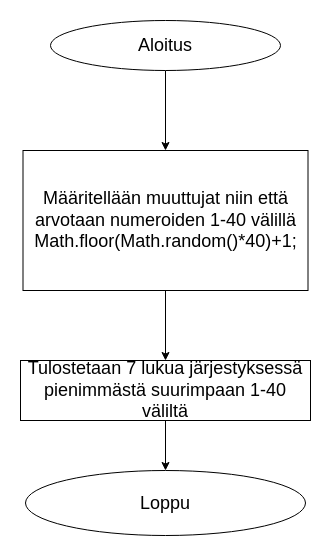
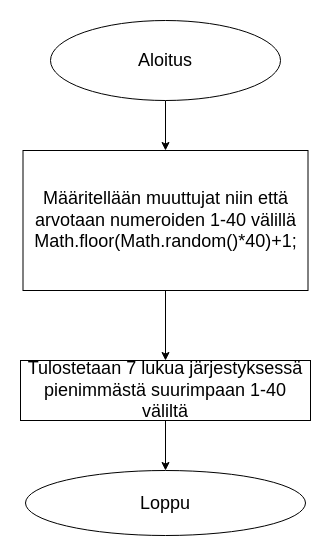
- <mxCell id="3" value="&lt;font style=&quot;font-size: 18px;&quot;&gt;Aloitus&lt;/font&gt;" style="ellipse;whiteSpace=wrap;html=1;" vertex="1" parent="1"><mxGeometry x="50" y="20" width="230" height="50" as="geometry" /></mxCell>
+ <mxCell id="3" value="&lt;font style=&quot;font-size: 18px;&quot;&gt;Aloitus&lt;/font&gt;" style="ellipse;whiteSpace=wrap;html=1;" vertex="1" parent="1"><mxGeometry x="50" y="20" width="230" height="80" as="geometry" /></mxCell>
